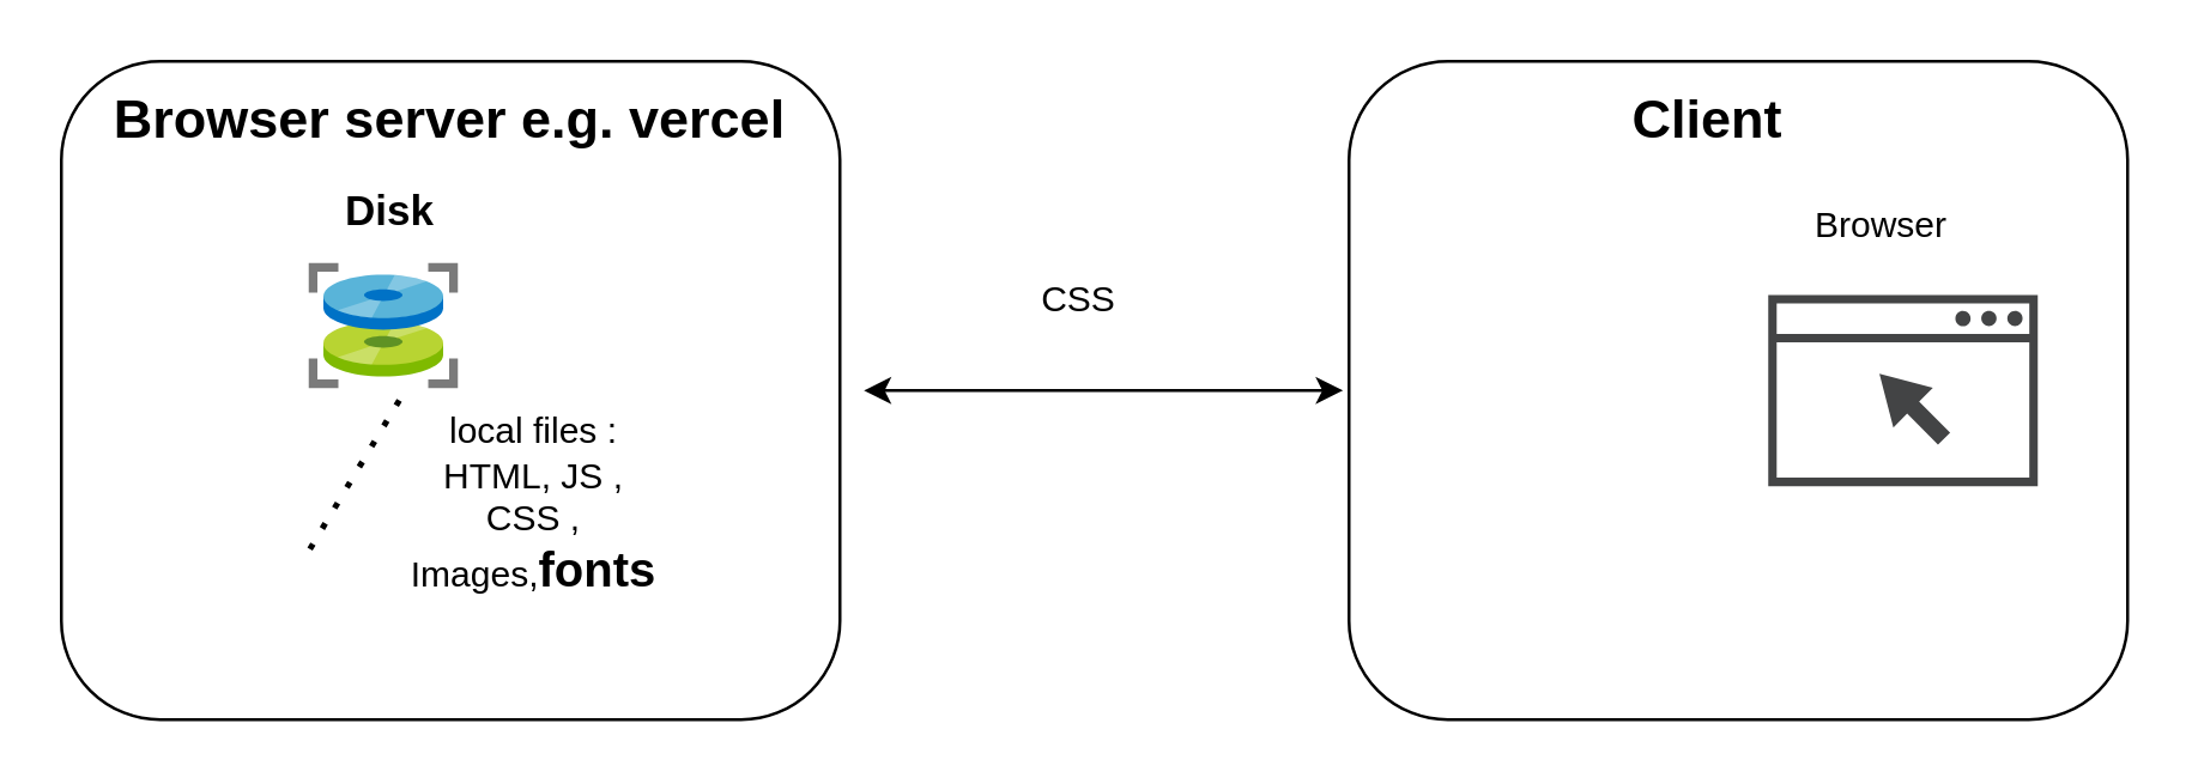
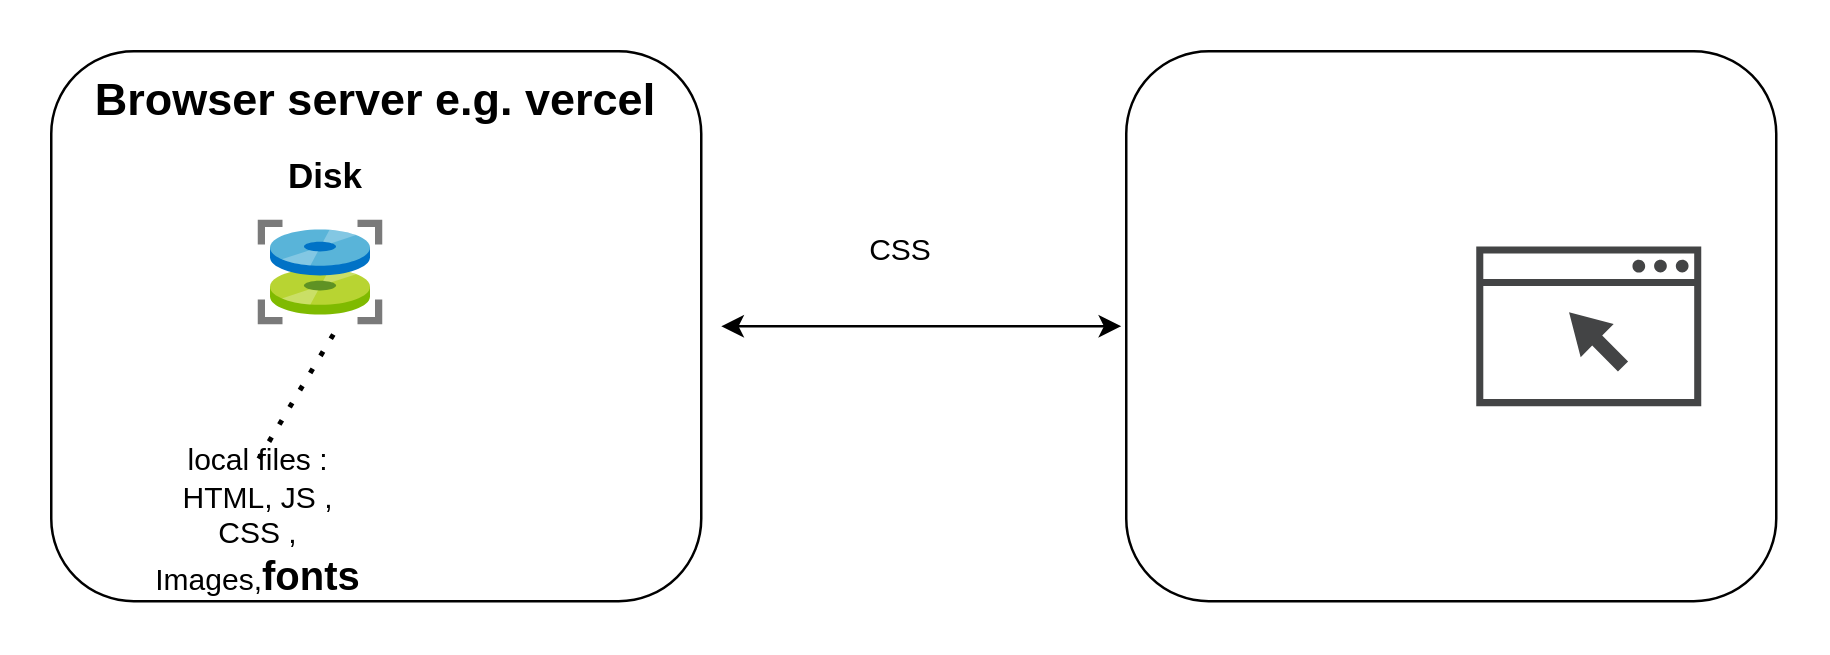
- <mxCell id="14" value="&lt;b&gt;&lt;font style=&quot;font-size: 18px&quot;&gt;Client&lt;/font&gt;&lt;/b&gt;" style="text;html=1;strokeColor=none;fillColor=none;align=center;verticalAlign=middle;whiteSpace=wrap;rounded=0;" vertex="1" parent="1"><mxGeometry x="550" y="30" width="40" height="20" as="geometry" /></mxCell>
- <mxCell id="13" value="Browser" style="text;html=1;strokeColor=none;fillColor=none;align=center;verticalAlign=middle;whiteSpace=wrap;rounded=0;" parent="1" vertex="1"><mxGeometry x="607.5" y="64.8" width="40" height="20" as="geometry" /></mxCell>
- <mxCell id="8" value="local files : HTML, JS , CSS , Images,&lt;b&gt;&lt;font style=&quot;font-size: 16px&quot;&gt;fonts&lt;/font&gt;&lt;/b&gt;" style="text;html=1;strokeColor=none;fillColor=none;align=center;verticalAlign=middle;whiteSpace=wrap;rounded=0;" parent="2" vertex="1"><mxGeometry x="118" y="123" width="80" height="50" as="geometry" /></mxCell>
+ <mxCell id="8" value="local files : HTML, JS , CSS , Images,&lt;b&gt;&lt;font style=&quot;font-size: 16px&quot;&gt;fonts&lt;/font&gt;&lt;/b&gt;" style="text;html=1;strokeColor=none;fillColor=none;align=center;verticalAlign=middle;whiteSpace=wrap;rounded=0;" parent="2" vertex="1"><mxGeometry x="43" y="163" width="80" height="50" as="geometry" /></mxCell>
